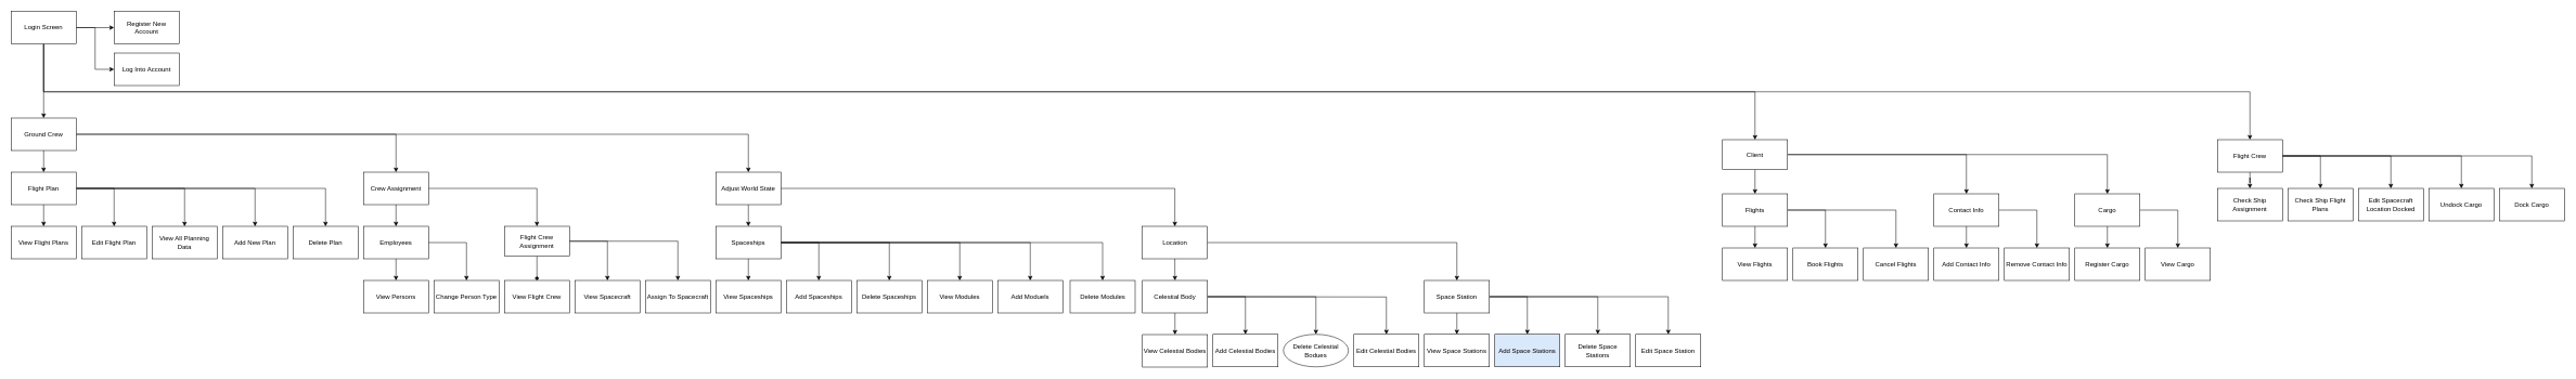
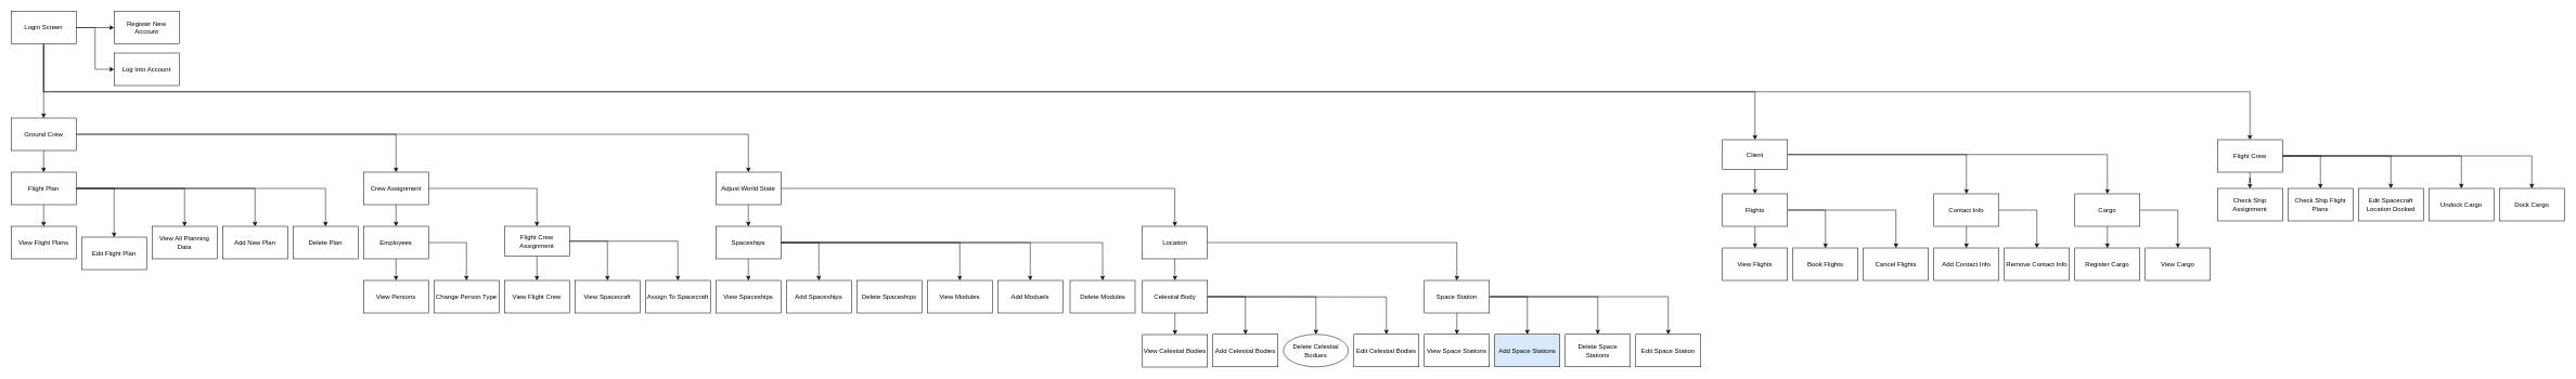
- <mxCell id="63" value="Edit Flight Plan" style="rounded=0;whiteSpace=wrap;html=1;" vertex="1" parent="1"><mxGeometry x="150" y="417" width="120" height="60" as="geometry" /></mxCell>
+ <mxCell id="63" value="Edit Flight Plan" style="rounded=0;whiteSpace=wrap;html=1;" vertex="1" parent="1"><mxGeometry x="150" y="437" width="120" height="60" as="geometry" /></mxCell>
- <mxCell id="55" style="edgeStyle=orthogonalEdgeStyle;rounded=0;orthogonalLoop=1;jettySize=auto;html=1;exitX=0.5;exitY=1;exitDx=0;exitDy=0;entryX=0.5;entryY=0;entryDx=0;entryDy=0;endArrow=diamond;" edge="1" parent="1" source="58" target="59"><mxGeometry relative="1" as="geometry" /></mxCell>
+ <mxCell id="55" style="edgeStyle=orthogonalEdgeStyle;rounded=0;orthogonalLoop=1;jettySize=auto;html=1;exitX=0.5;exitY=1;exitDx=0;exitDy=0;entryX=0.5;entryY=0;entryDx=0;entryDy=0;" edge="1" parent="1" source="58" target="59"><mxGeometry relative="1" as="geometry" /></mxCell>
- <mxCell id="69" style="edgeStyle=orthogonalEdgeStyle;rounded=0;orthogonalLoop=1;jettySize=auto;html=1;exitX=1;exitY=0.5;exitDx=0;exitDy=0;entryX=0.5;entryY=0;entryDx=0;entryDy=0;" edge="1" parent="1" source="73" target="79"><mxGeometry relative="1" as="geometry" /></mxCell>
